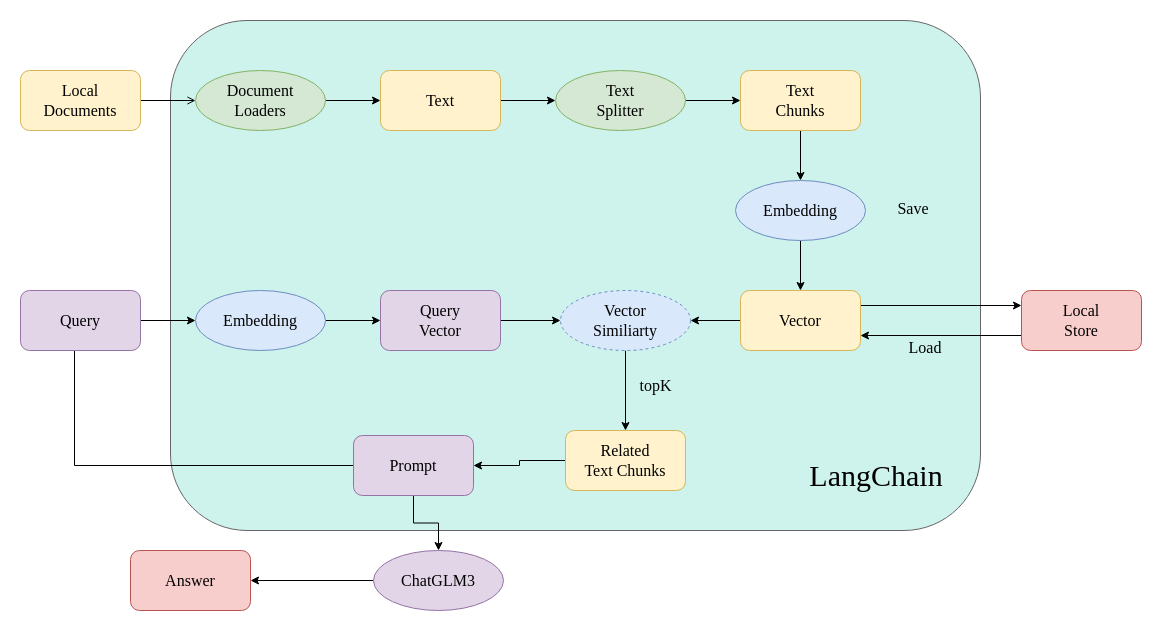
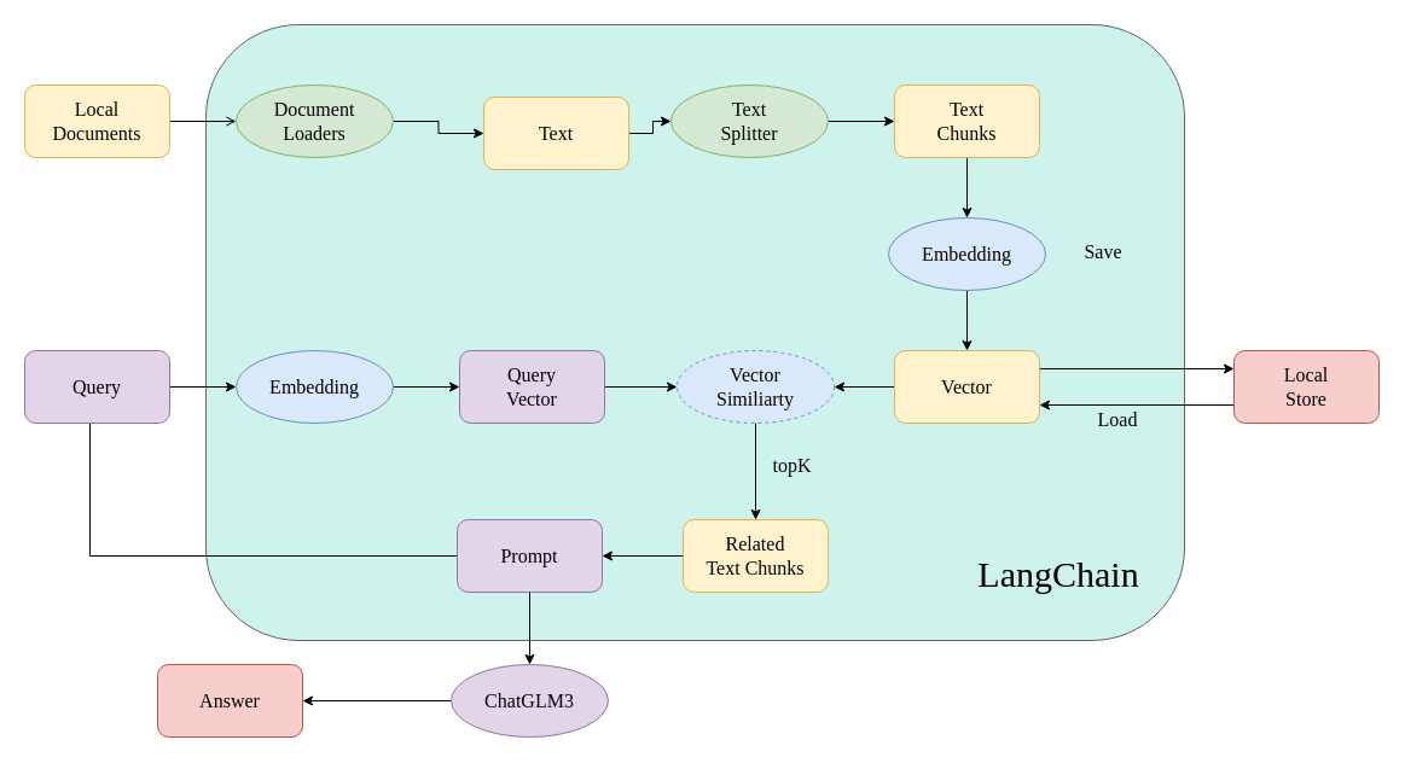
- <mxCell id="8" value="&lt;span style=&quot;font-size: 16px;&quot;&gt;Text&lt;/span&gt;" style="rounded=1;whiteSpace=wrap;html=1;fillColor=#fff2cc;strokeColor=#d6b656;fontFamily=Comic Sans MS;" parent="1" vertex="1"><mxGeometry x="380" y="70" width="120" height="60" as="geometry" /></mxCell>
+ <mxCell id="8" value="&lt;span style=&quot;font-size: 16px;&quot;&gt;Text&lt;/span&gt;" style="rounded=1;whiteSpace=wrap;html=1;fillColor=#fff2cc;strokeColor=#d6b656;fontFamily=Comic Sans MS;" parent="1" vertex="1"><mxGeometry x="400" y="80" width="120" height="60" as="geometry" /></mxCell>
- <mxCell id="32" value="&lt;span style=&quot;font-size: 16px;&quot;&gt;Prompt&lt;/span&gt;" style="rounded=1;whiteSpace=wrap;html=1;fillColor=#e1d5e7;strokeColor=#9673a6;fontFamily=Comic Sans MS;" parent="1" vertex="1"><mxGeometry x="353" y="435" width="120" height="60" as="geometry" /></mxCell>
+ <mxCell id="32" value="&lt;span style=&quot;font-size: 16px;&quot;&gt;Prompt&lt;/span&gt;" style="rounded=1;whiteSpace=wrap;html=1;fillColor=#e1d5e7;strokeColor=#9673a6;fontFamily=Comic Sans MS;" parent="1" vertex="1"><mxGeometry x="378" y="430" width="120" height="60" as="geometry" /></mxCell>
